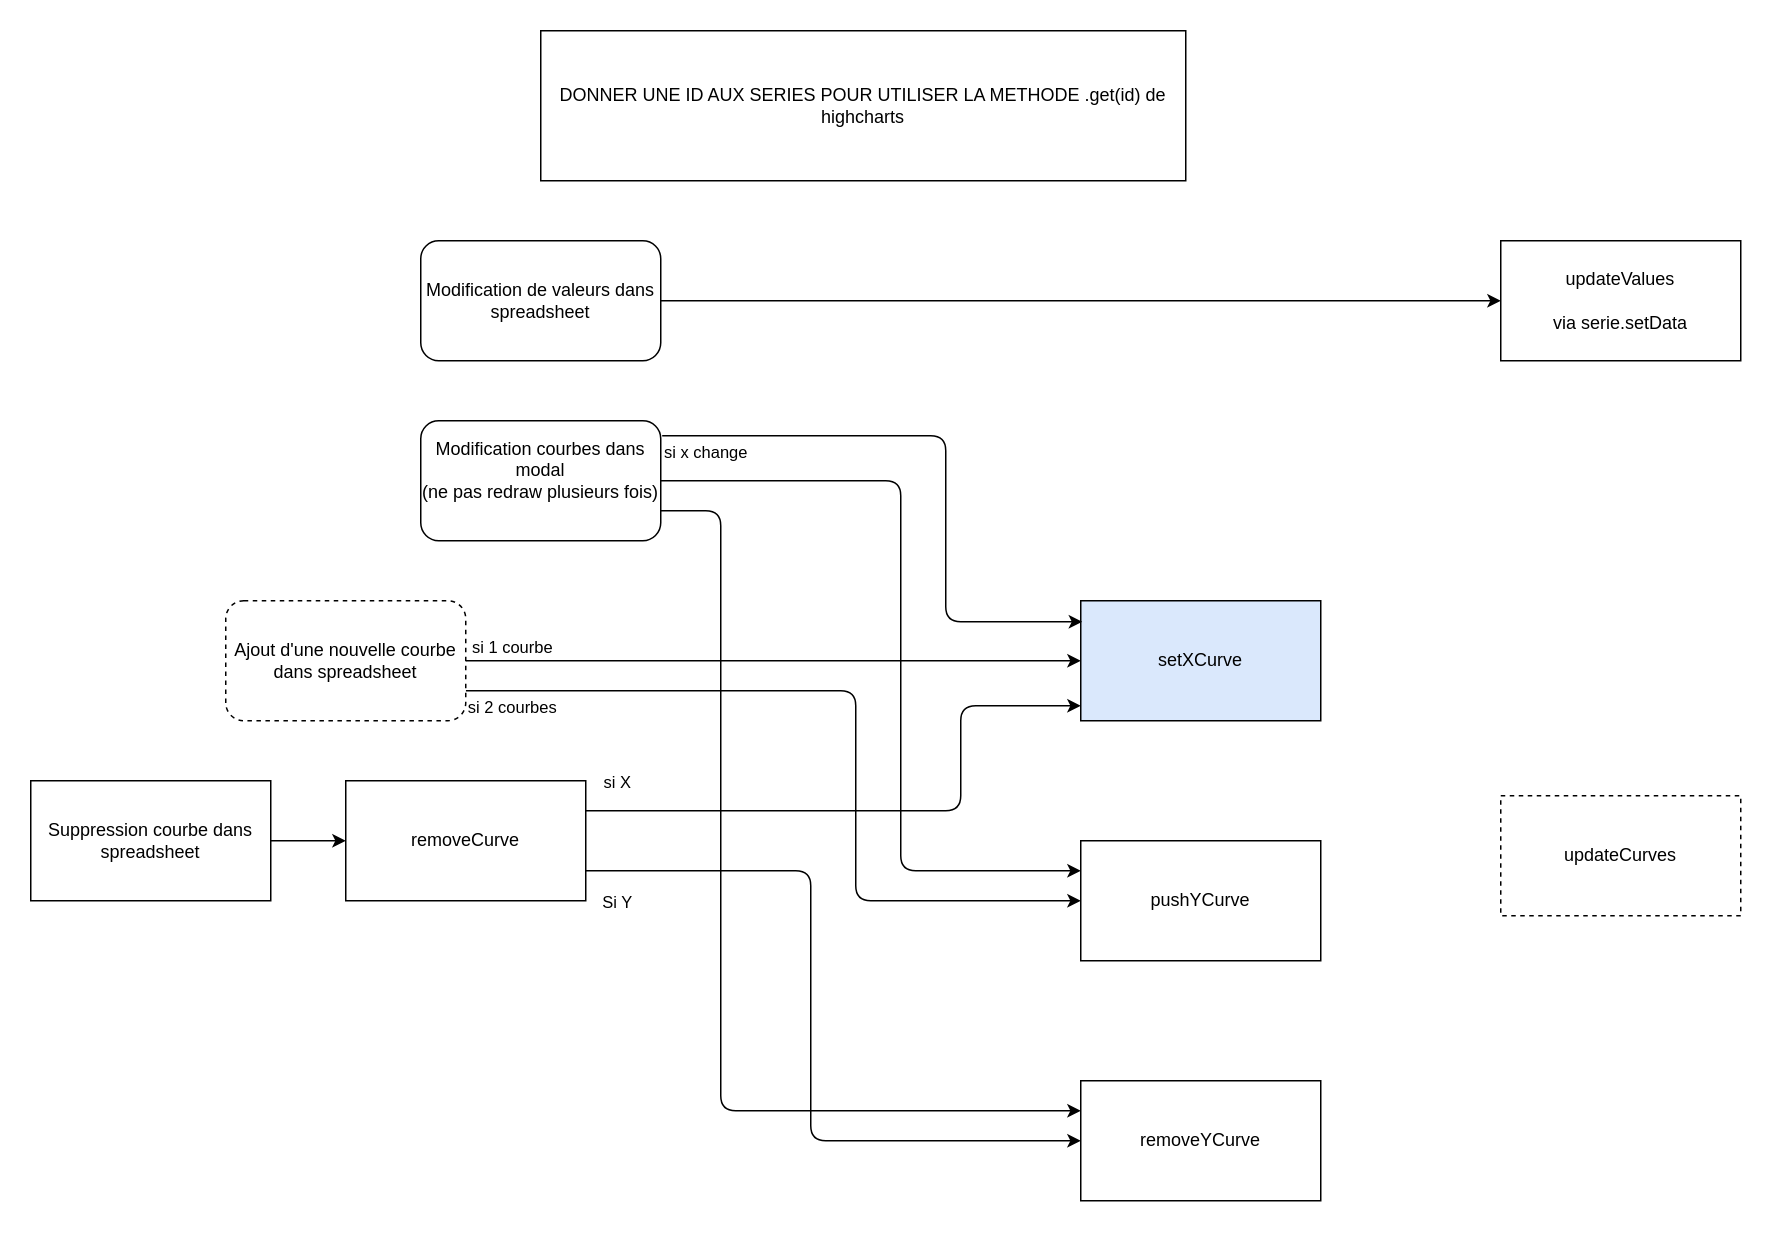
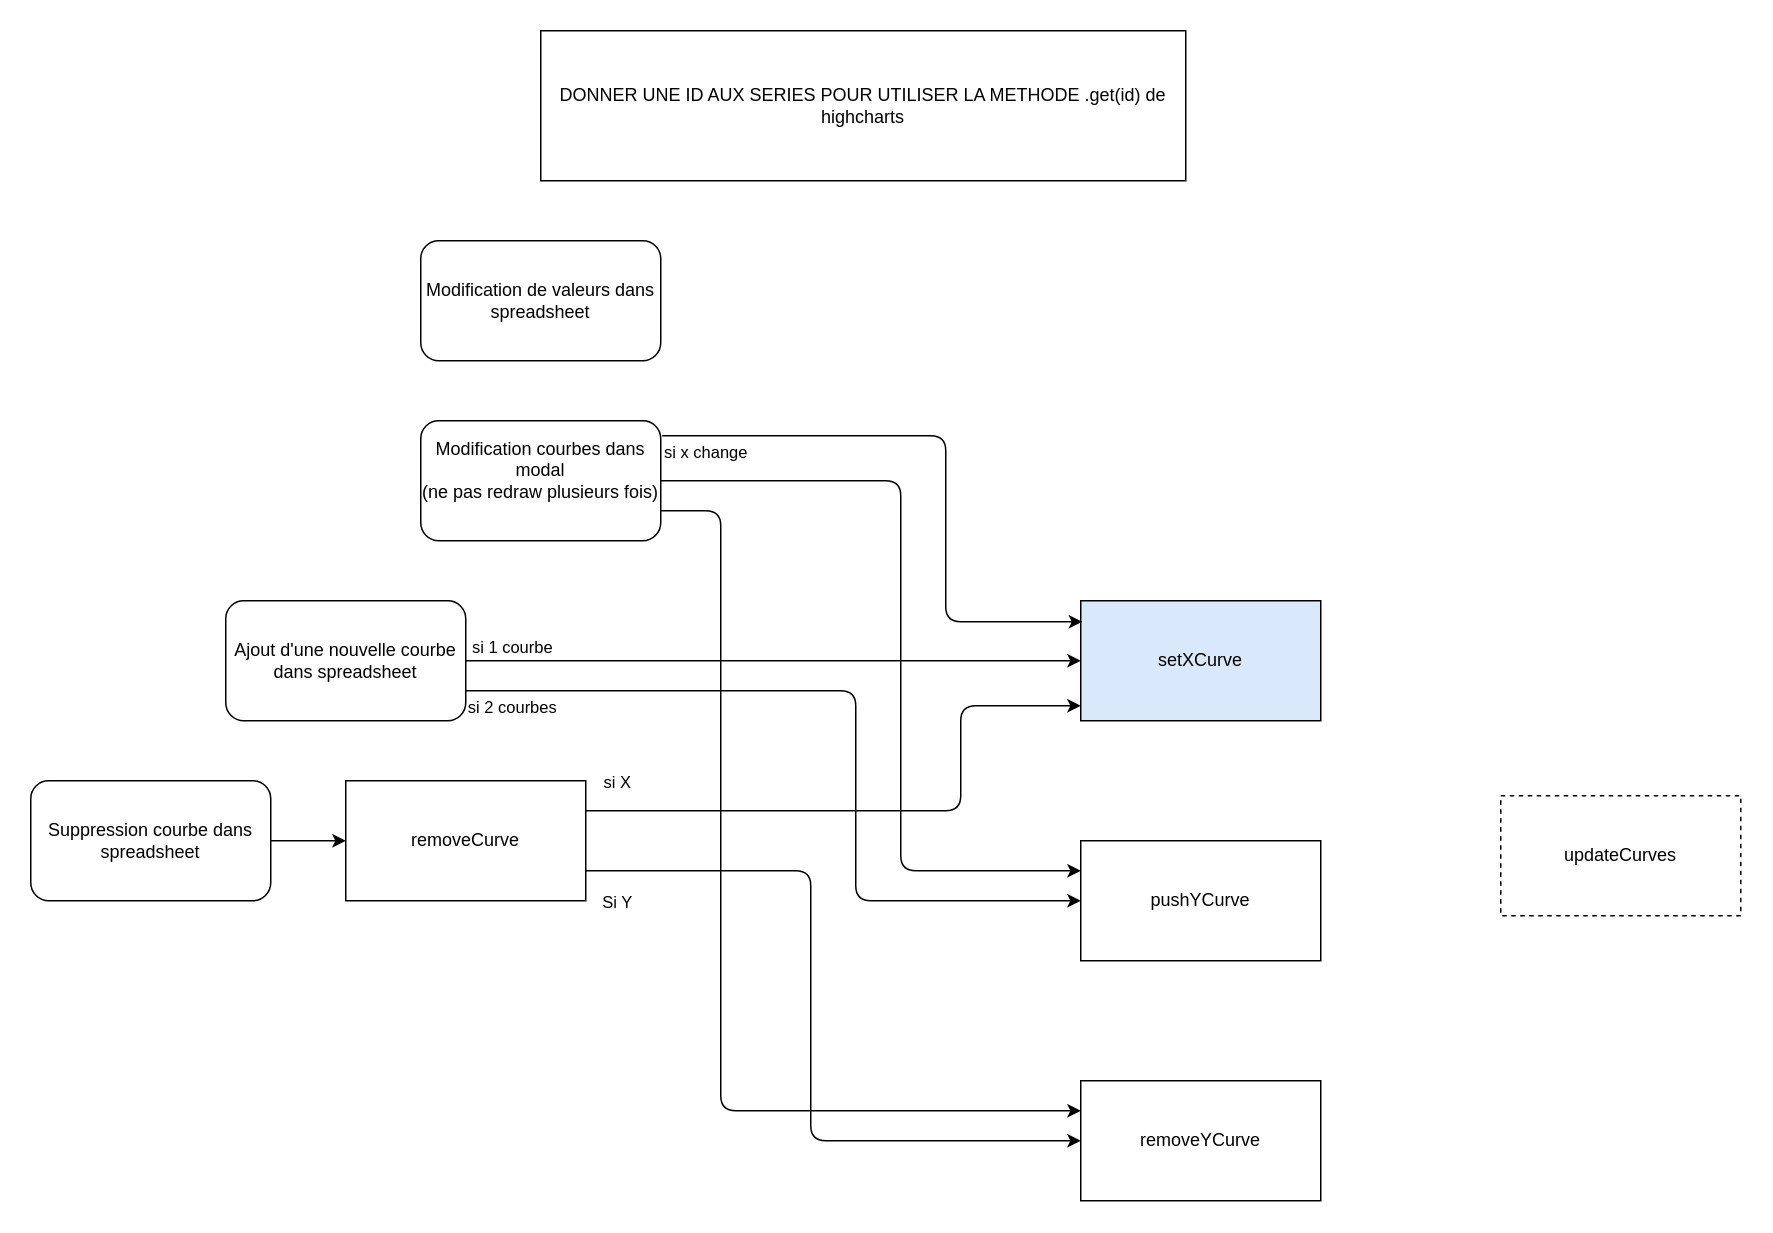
- <mxCell id="24" style="edgeStyle=none;html=1;entryX=0;entryY=0.5;entryDx=0;entryDy=0;" edge="1" parent="1" source="25" target="22"><mxGeometry relative="1" as="geometry" /></mxCell>
- <mxCell id="22" value="updateValues&lt;div&gt;&lt;br&gt;&lt;/div&gt;&lt;div&gt;via serie.setData&lt;/div&gt;" style="rounded=0;whiteSpace=wrap;html=1;" vertex="1" parent="1"><mxGeometry x="1000" y="160" width="160" height="80" as="geometry" /></mxCell>
- <mxCell id="6" value="Ajout d'une nouvelle courbe dans spreadsheet" style="rounded=1;whiteSpace=wrap;html=1;dashed=1;" vertex="1" parent="1"><mxGeometry x="150" y="400" width="160" height="80" as="geometry" /></mxCell>
+ <mxCell id="6" value="Ajout d'une nouvelle courbe dans spreadsheet" style="rounded=1;whiteSpace=wrap;html=1;" vertex="1" parent="1"><mxGeometry x="150" y="400" width="160" height="80" as="geometry" /></mxCell>
- <mxCell id="10" value="Suppression courbe dans spreadsheet" style="whiteSpace=wrap;html=1;rounded=0;" vertex="1" parent="1"><mxGeometry x="20" y="520" width="160" height="80" as="geometry" /></mxCell>
+ <mxCell id="10" value="Suppression courbe dans spreadsheet" style="rounded=1;whiteSpace=wrap;html=1;" vertex="1" parent="1"><mxGeometry x="20" y="520" width="160" height="80" as="geometry" /></mxCell>
